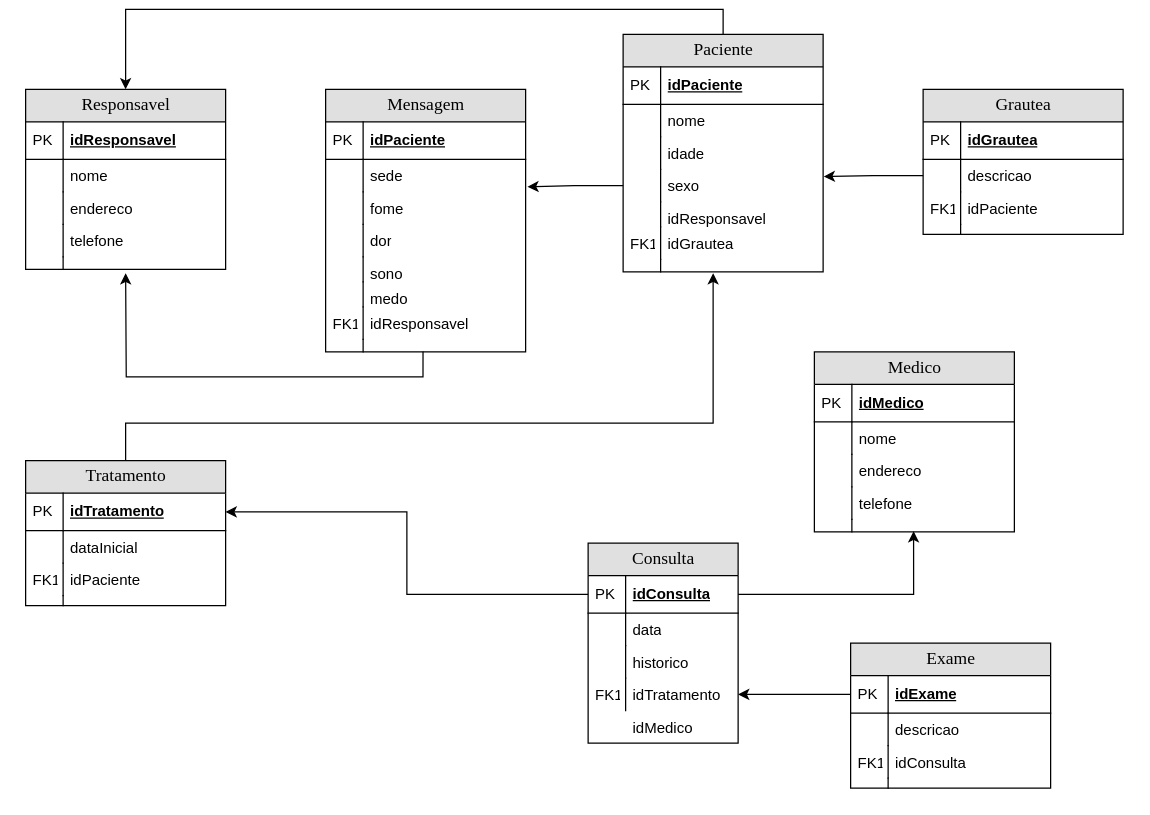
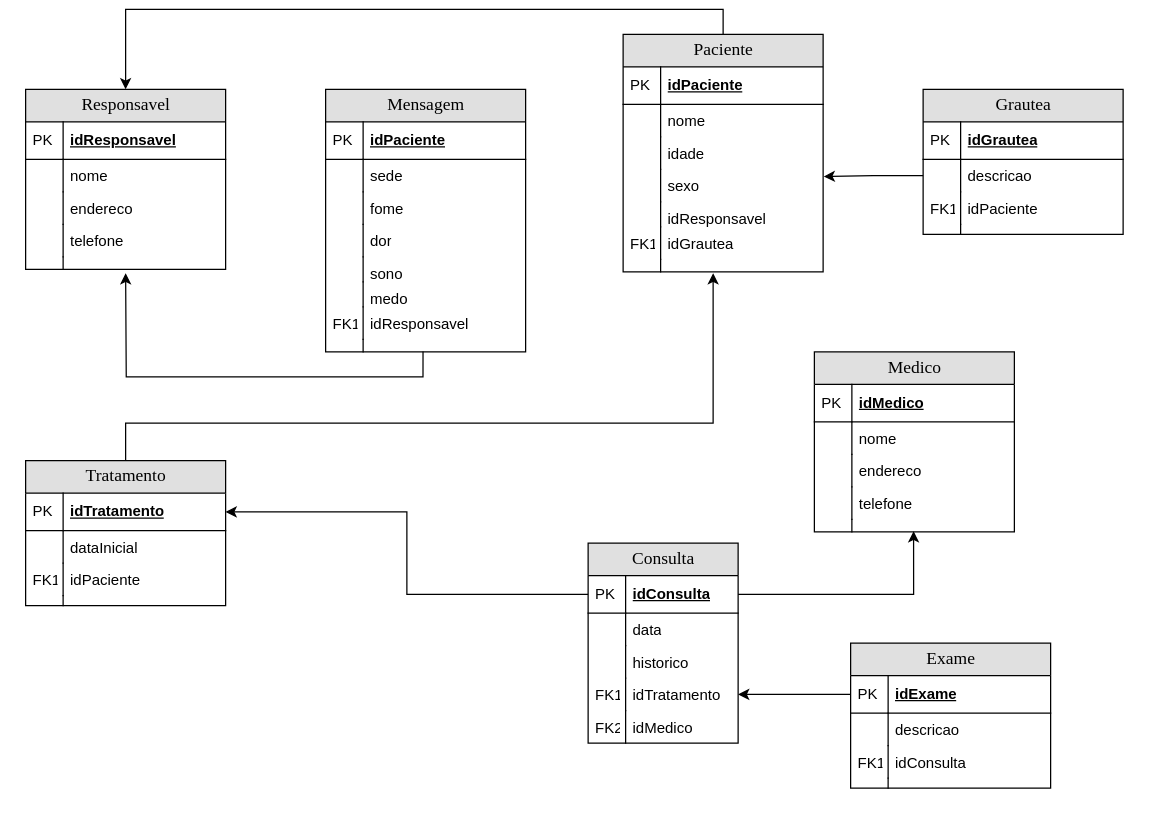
- <mxCell id="100" style="edgeStyle=orthogonalEdgeStyle;rounded=0;orthogonalLoop=1;jettySize=auto;html=1;entryX=1.009;entryY=-0.156;entryDx=0;entryDy=0;entryPerimeter=0;" edge="1" parent="1" source="10" target="87"><mxGeometry relative="1" as="geometry" /></mxCell>
+ <mxCell id="70" value="FK2" style="shape=partialRectangle;top=0;left=0;bottom=0;html=1;fillColor=none;align=left;verticalAlign=top;spacingLeft=4;spacingRight=4;whiteSpace=wrap;overflow=hidden;rotatable=0;points=[];portConstraint=eastwest;part=1;" vertex="1" connectable="0" parent="69"><mxGeometry width="30" height="26" as="geometry" /></mxCell>
